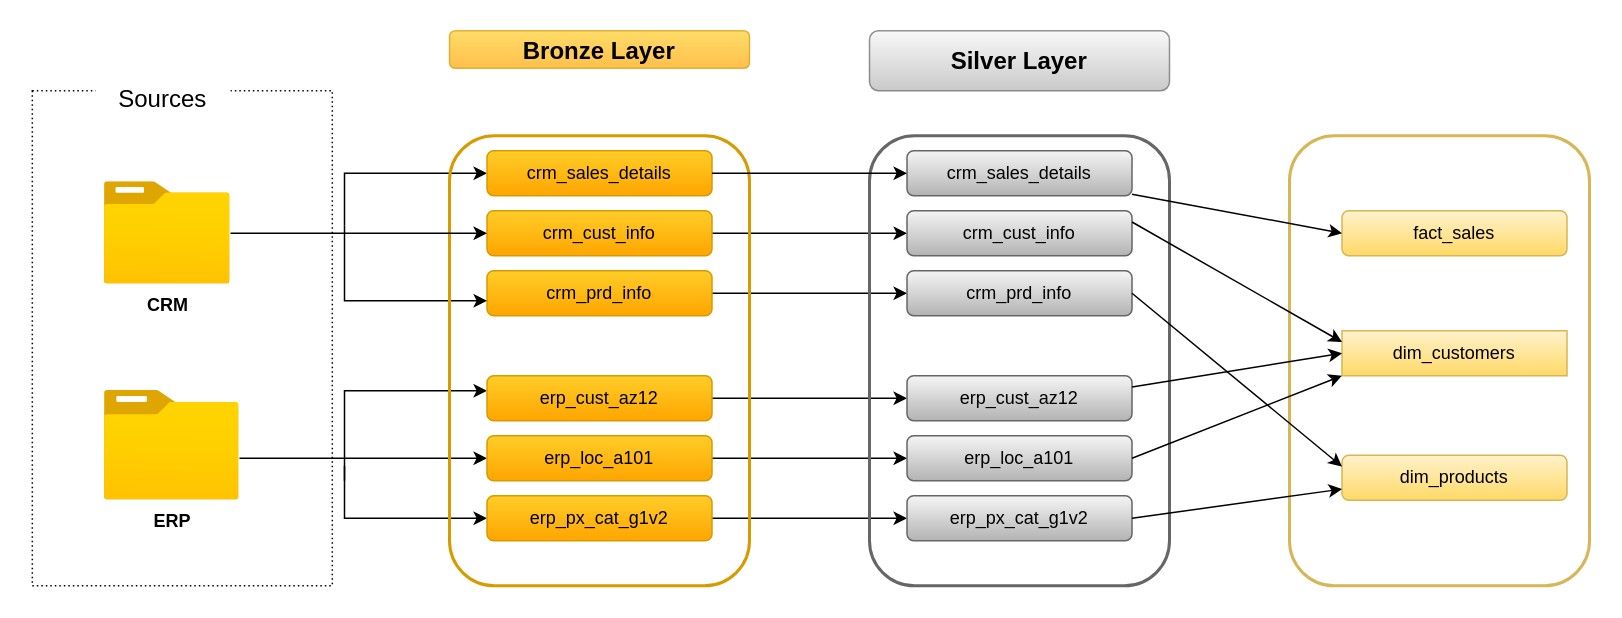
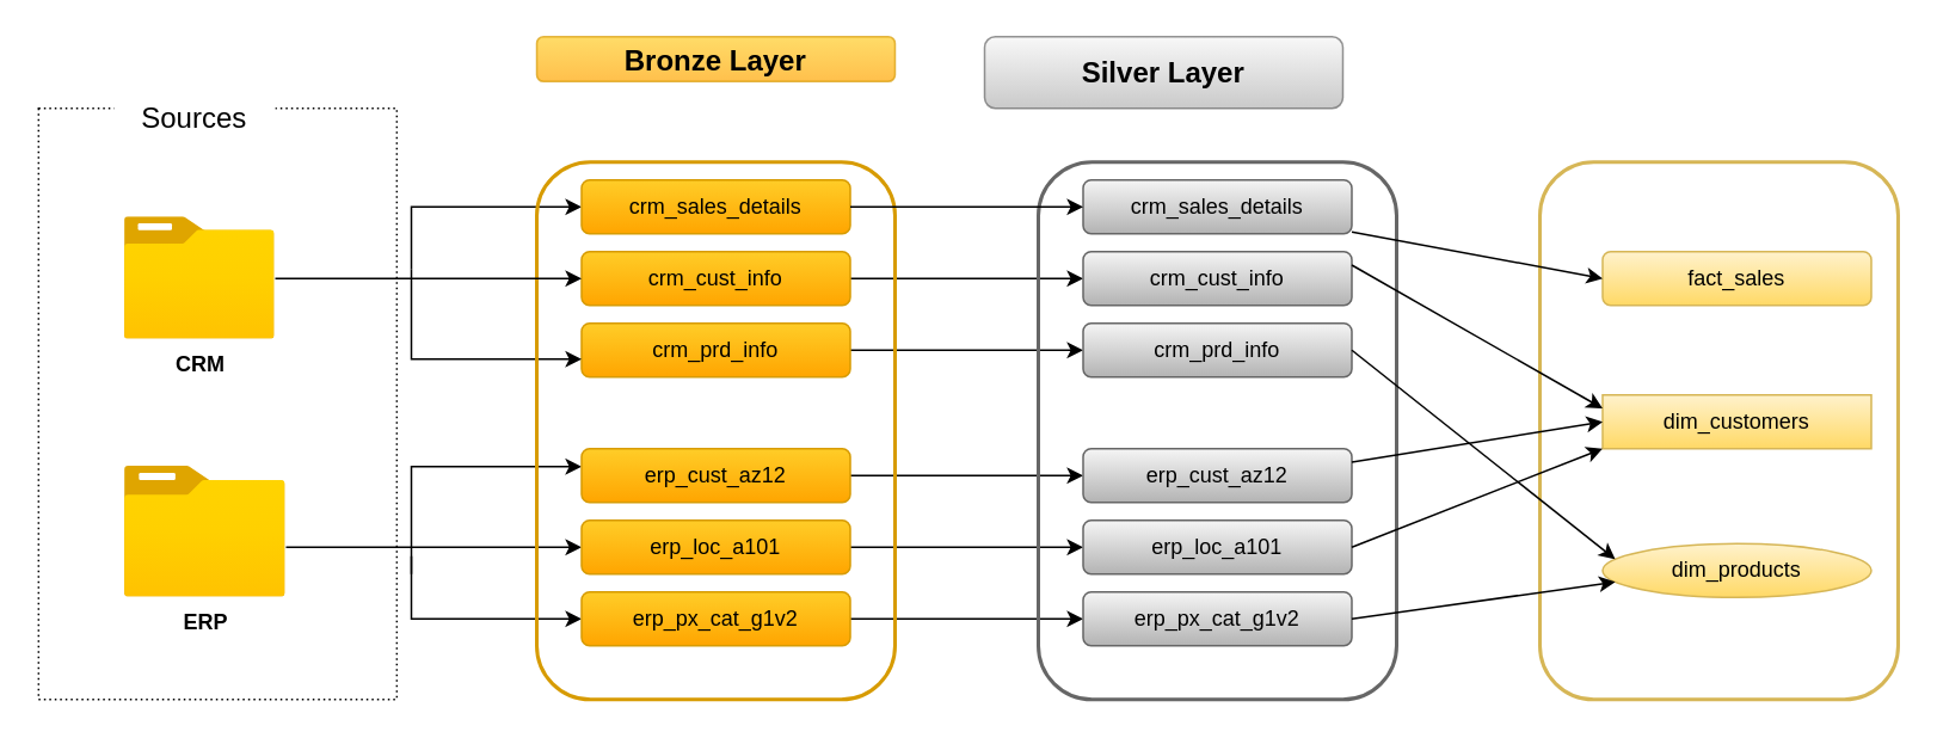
- <mxCell id="25" value="&lt;b&gt;&lt;font style=&quot;font-size: 16px;&quot;&gt;Silver Layer&lt;/font&gt;&lt;/b&gt;" style="rounded=1;whiteSpace=wrap;html=1;fillColor=#f5f5f5;gradientColor=#b3b3b3;strokeColor=#666666;opacity=70;" vertex="1" parent="1"><mxGeometry x="579" y="20" width="200" height="40" as="geometry" /></mxCell>
+ <mxCell id="25" value="&lt;b&gt;&lt;font style=&quot;font-size: 16px;&quot;&gt;Silver Layer&lt;/font&gt;&lt;/b&gt;" style="rounded=1;whiteSpace=wrap;html=1;fillColor=#f5f5f5;gradientColor=#b3b3b3;strokeColor=#666666;opacity=70;" vertex="1" parent="1"><mxGeometry x="549" y="20" width="200" height="40" as="geometry" /></mxCell>
- <mxCell id="35" value="dim_products" style="rounded=1;whiteSpace=wrap;html=1;fillColor=#fff2cc;gradientColor=#ffd966;strokeColor=#d6b656;" vertex="1" parent="1"><mxGeometry x="894" y="303.04" width="150" height="30" as="geometry" /></mxCell>
+ <mxCell id="35" value="dim_products" style="ellipse;whiteSpace=wrap;html=1;fillColor=#fff2cc;gradientColor=#ffd966;strokeColor=#d6b656;" vertex="1" parent="1"><mxGeometry x="894" y="303.04" width="150" height="30" as="geometry" /></mxCell>
